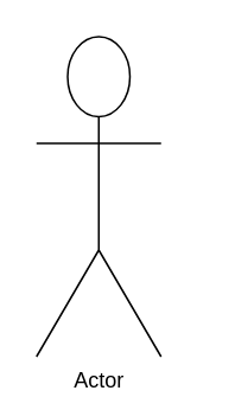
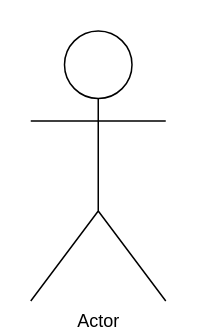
- <mxCell id="2" value="Actor" style="shape=umlActor;verticalLabelPosition=bottom;verticalAlign=top;html=1;" vertex="1" parent="1"><mxGeometry x="20" y="20" width="70" height="180" as="geometry" /></mxCell>
+ <mxCell id="2" value="Actor" style="shape=umlActor;verticalLabelPosition=bottom;verticalAlign=top;html=1;" vertex="1" parent="1"><mxGeometry x="20" y="20" width="90" height="180" as="geometry" /></mxCell>
